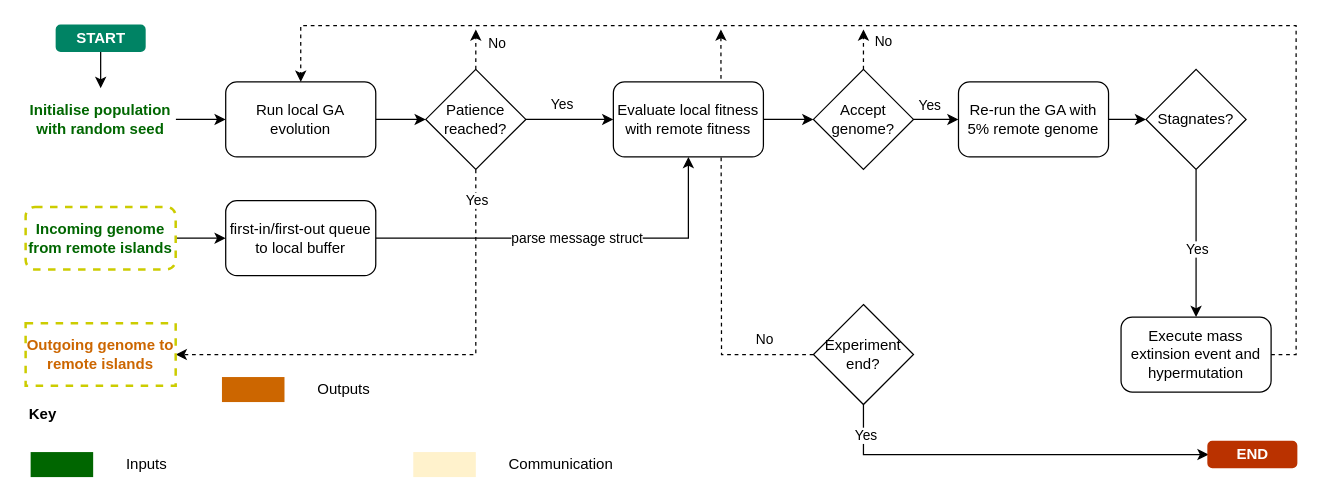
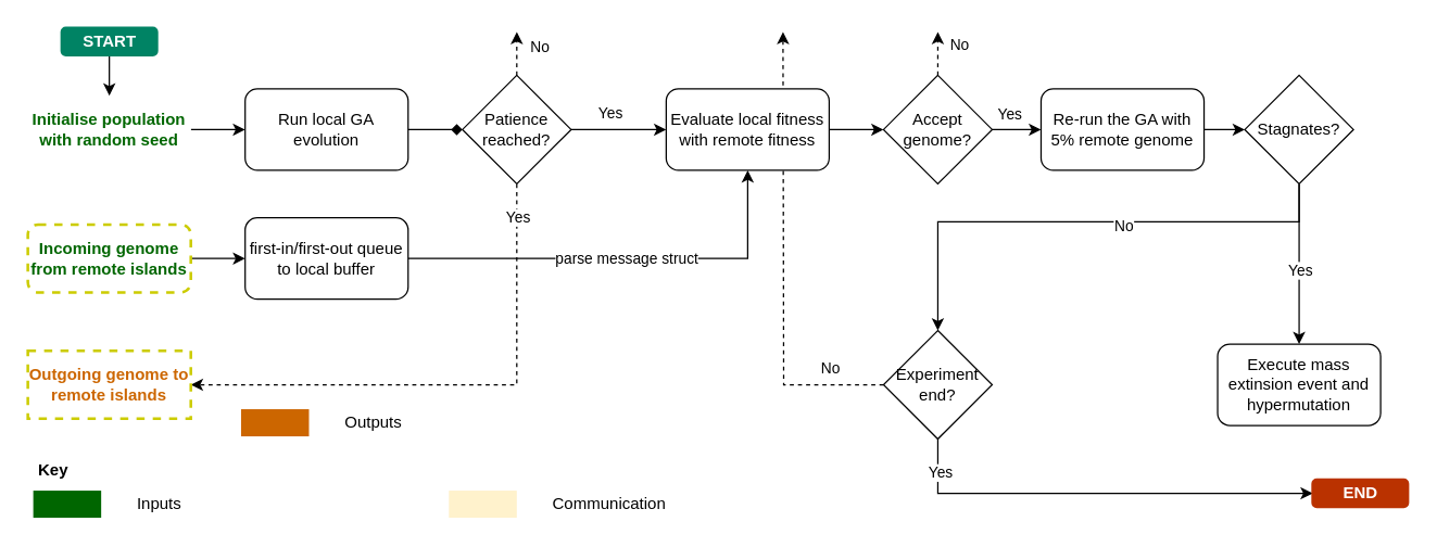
- <mxCell id="4" style="edgeStyle=orthogonalEdgeStyle;rounded=0;orthogonalLoop=1;jettySize=auto;html=1;dashed=1;entryX=0.5;entryY=0;entryDx=0;entryDy=0;exitX=1;exitY=0.5;exitDx=0;exitDy=0;flowAnimation=0;" parent="1" source="33" target="8" edge="1"><mxGeometry relative="1" as="geometry"><mxPoint x="240" y="59.96" as="targetPoint" /><Array as="points"><mxPoint x="1036" y="283" /><mxPoint x="1036" y="20" /><mxPoint x="240" y="20" /></Array></mxGeometry></mxCell>
- <mxCell id="7" style="edgeStyle=orthogonalEdgeStyle;rounded=0;orthogonalLoop=1;jettySize=auto;html=1;" parent="1" source="8" target="15" edge="1"><mxGeometry relative="1" as="geometry" /></mxCell>
+ <mxCell id="7" style="edgeStyle=orthogonalEdgeStyle;rounded=0;orthogonalLoop=1;jettySize=auto;html=1;endArrow=diamond;" parent="1" source="8" target="15" edge="1"><mxGeometry relative="1" as="geometry" /></mxCell>
+ <mxCell id="28" style="edgeStyle=orthogonalEdgeStyle;rounded=0;orthogonalLoop=1;jettySize=auto;html=1;" parent="1" source="32" target="36" edge="1"><mxGeometry relative="1" as="geometry"><Array as="points"><mxPoint x="956" y="163" /><mxPoint x="690" y="163" /></Array></mxGeometry></mxCell>
+ <mxCell id="29" value="No" style="edgeLabel;html=1;align=center;verticalAlign=middle;resizable=0;points=[];" parent="28" vertex="1" connectable="0"><mxGeometry x="-0.153" y="2" relative="1" as="geometry"><mxPoint as="offset" /></mxGeometry></mxCell>
- <mxCell id="42" value="&lt;b&gt;Key&lt;/b&gt;" style="text;html=1;align=center;verticalAlign=middle;whiteSpace=wrap;rounded=0;" parent="1" vertex="1"><mxGeometry x="19" y="316" width="30" height="30" as="geometry" /></mxCell>
+ <mxCell id="42" value="&lt;b&gt;Key&lt;/b&gt;" style="text;html=1;align=center;verticalAlign=middle;whiteSpace=wrap;rounded=0;" parent="1" vertex="1"><mxGeometry x="24" y="331" width="30" height="30" as="geometry" /></mxCell>
